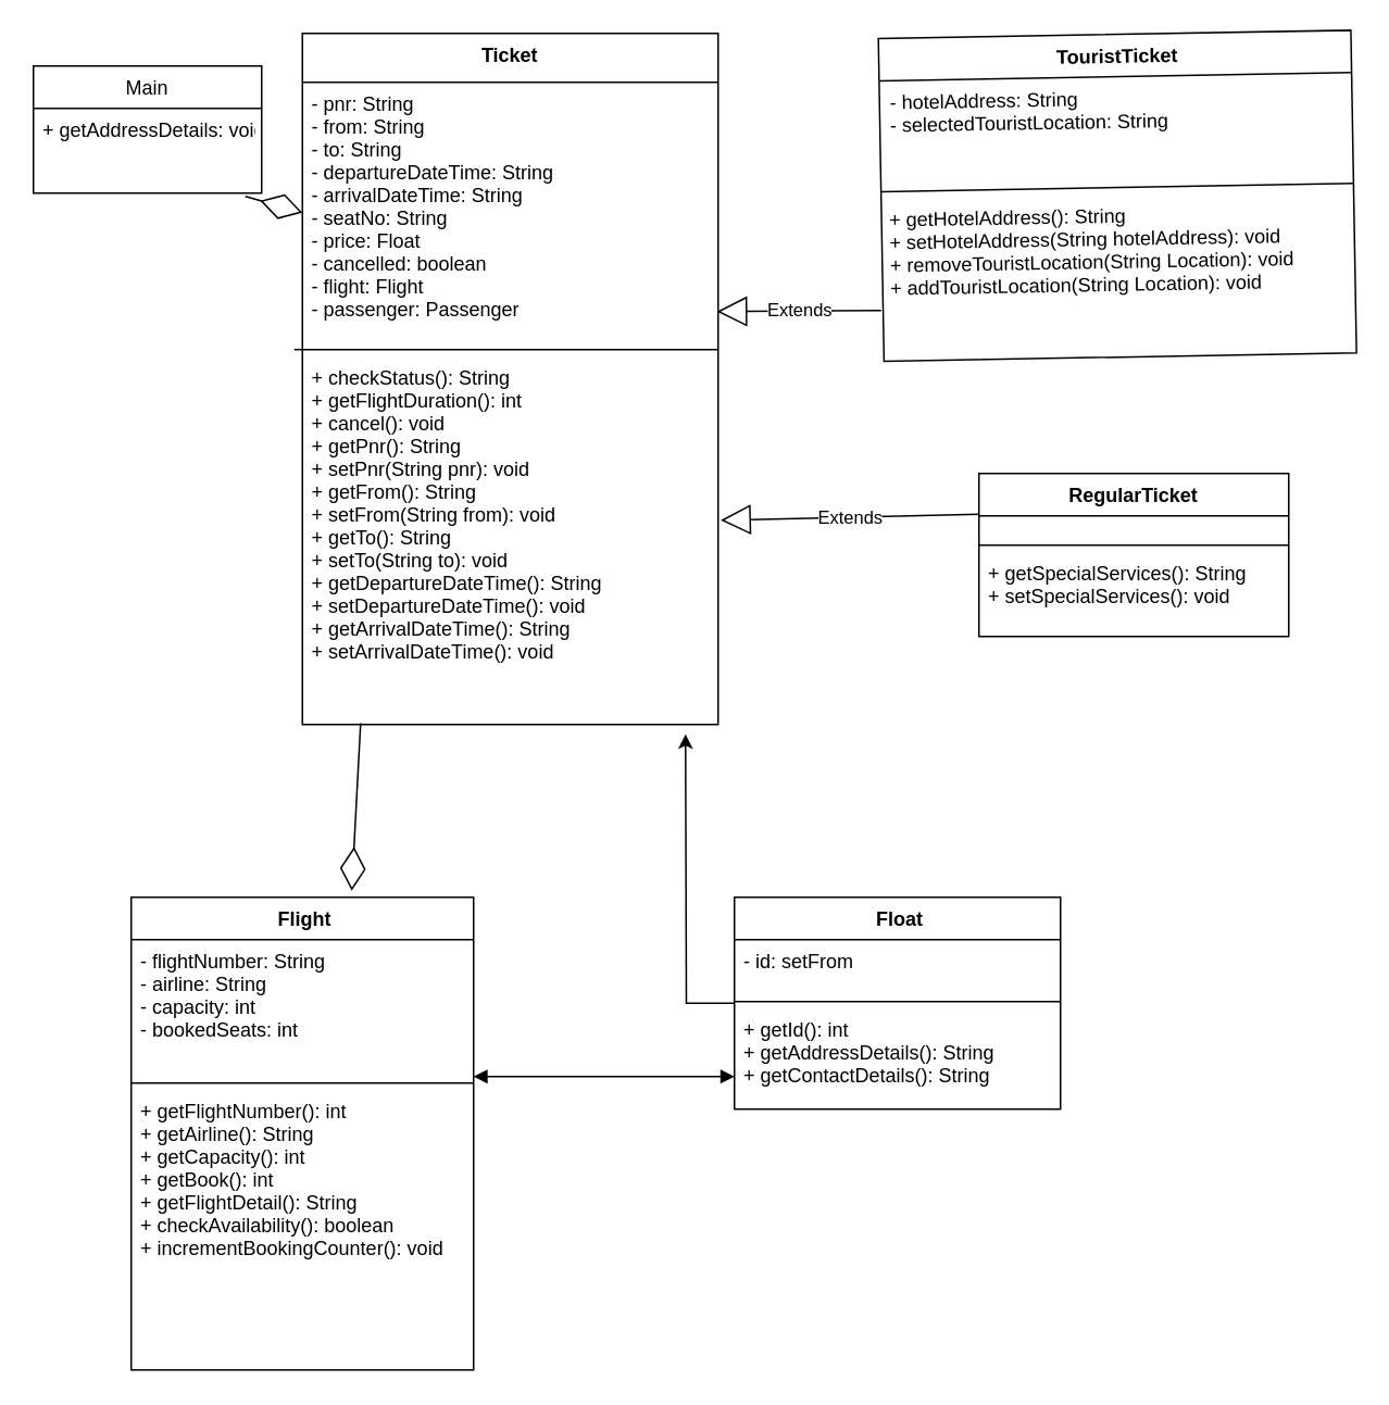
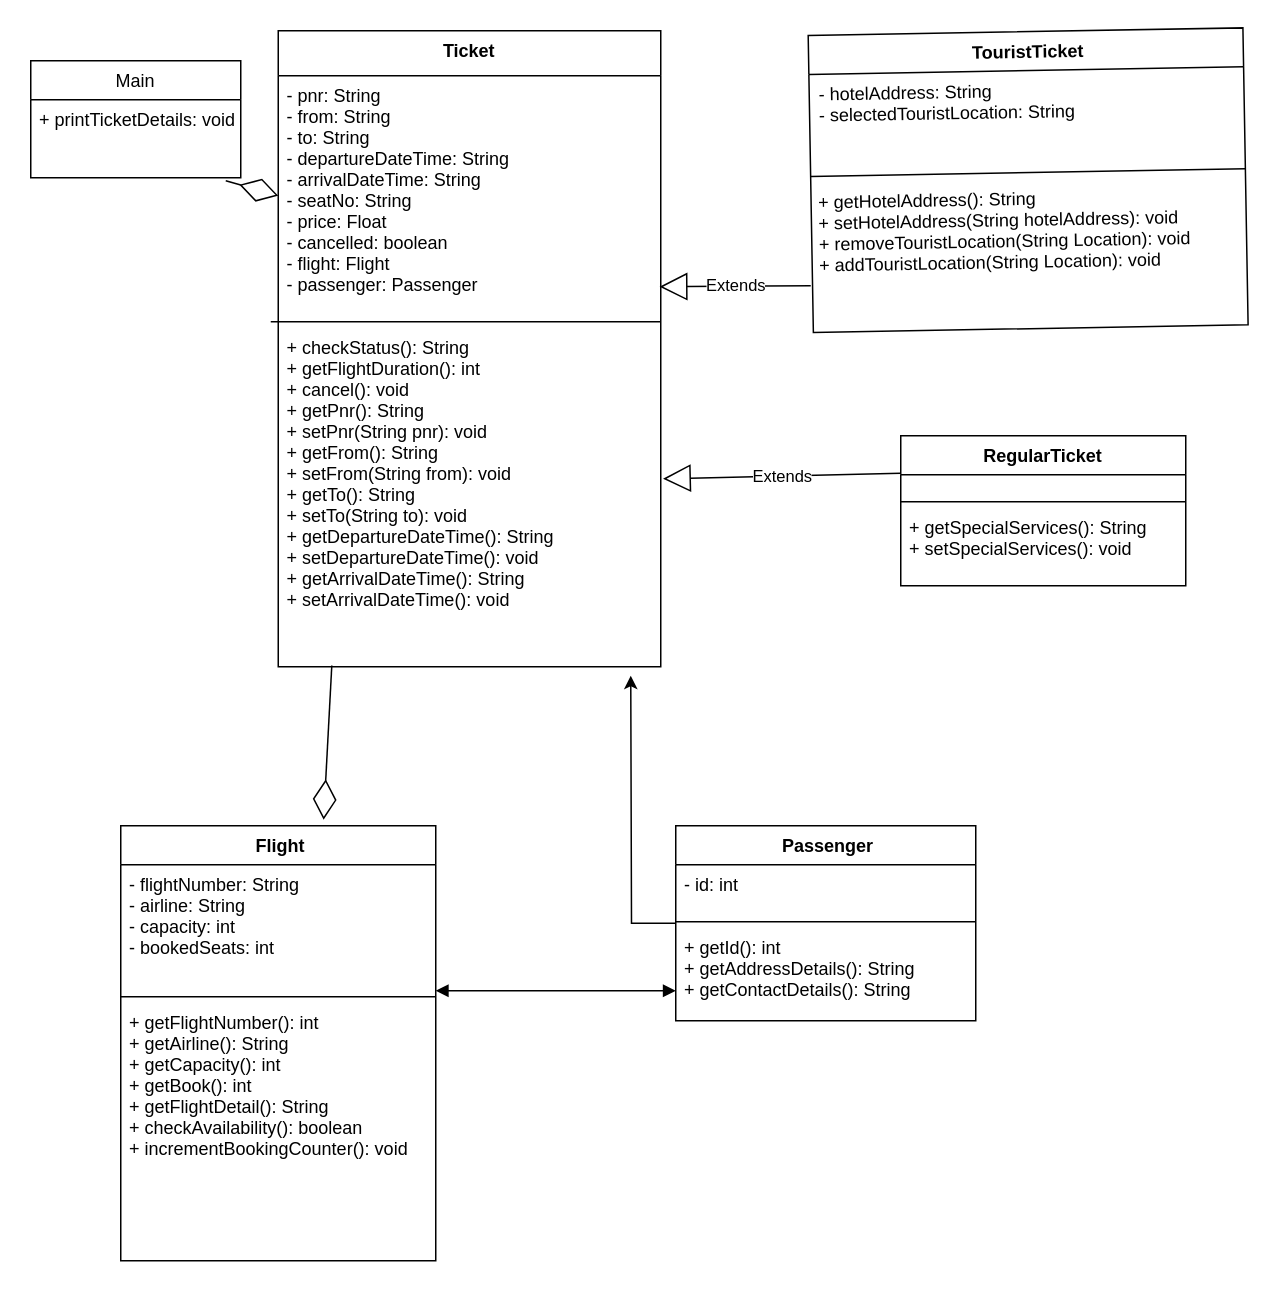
- <mxCell id="16" value="+ getAddressDetails: void" style="text;strokeColor=none;fillColor=none;align=left;verticalAlign=top;spacingLeft=4;spacingRight=4;overflow=hidden;rotatable=0;points=[[0,0.5],[1,0.5]];portConstraint=eastwest;" vertex="1" parent="15"><mxGeometry y="26" width="140" height="26" as="geometry" /></mxCell>
+ <mxCell id="16" value="+ printTicketDetails: void" style="text;strokeColor=none;fillColor=none;align=left;verticalAlign=top;spacingLeft=4;spacingRight=4;overflow=hidden;rotatable=0;points=[[0,0.5],[1,0.5]];portConstraint=eastwest;" vertex="1" parent="15"><mxGeometry y="26" width="140" height="26" as="geometry" /></mxCell>
- <mxCell id="24" value=" Float" style="swimlane;fontStyle=1;align=center;verticalAlign=top;childLayout=stackLayout;horizontal=1;startSize=26;horizontalStack=0;resizeParent=1;resizeParentMax=0;resizeLast=0;collapsible=1;marginBottom=0;" vertex="1" parent="1"><mxGeometry x="450" y="550" width="200" height="130" as="geometry" /></mxCell>
+ <mxCell id="24" value=" Passenger" style="swimlane;fontStyle=1;align=center;verticalAlign=top;childLayout=stackLayout;horizontal=1;startSize=26;horizontalStack=0;resizeParent=1;resizeParentMax=0;resizeLast=0;collapsible=1;marginBottom=0;" vertex="1" parent="1"><mxGeometry x="450" y="550" width="200" height="130" as="geometry" /></mxCell>
- <mxCell id="25" value="- id: setFrom" style="text;strokeColor=none;fillColor=none;align=left;verticalAlign=top;spacingLeft=4;spacingRight=4;overflow=hidden;rotatable=0;points=[[0,0.5],[1,0.5]];portConstraint=eastwest;" vertex="1" parent="24"><mxGeometry y="26" width="200" height="34" as="geometry" /></mxCell>
+ <mxCell id="25" value="- id: int" style="text;strokeColor=none;fillColor=none;align=left;verticalAlign=top;spacingLeft=4;spacingRight=4;overflow=hidden;rotatable=0;points=[[0,0.5],[1,0.5]];portConstraint=eastwest;" vertex="1" parent="24"><mxGeometry y="26" width="200" height="34" as="geometry" /></mxCell>
